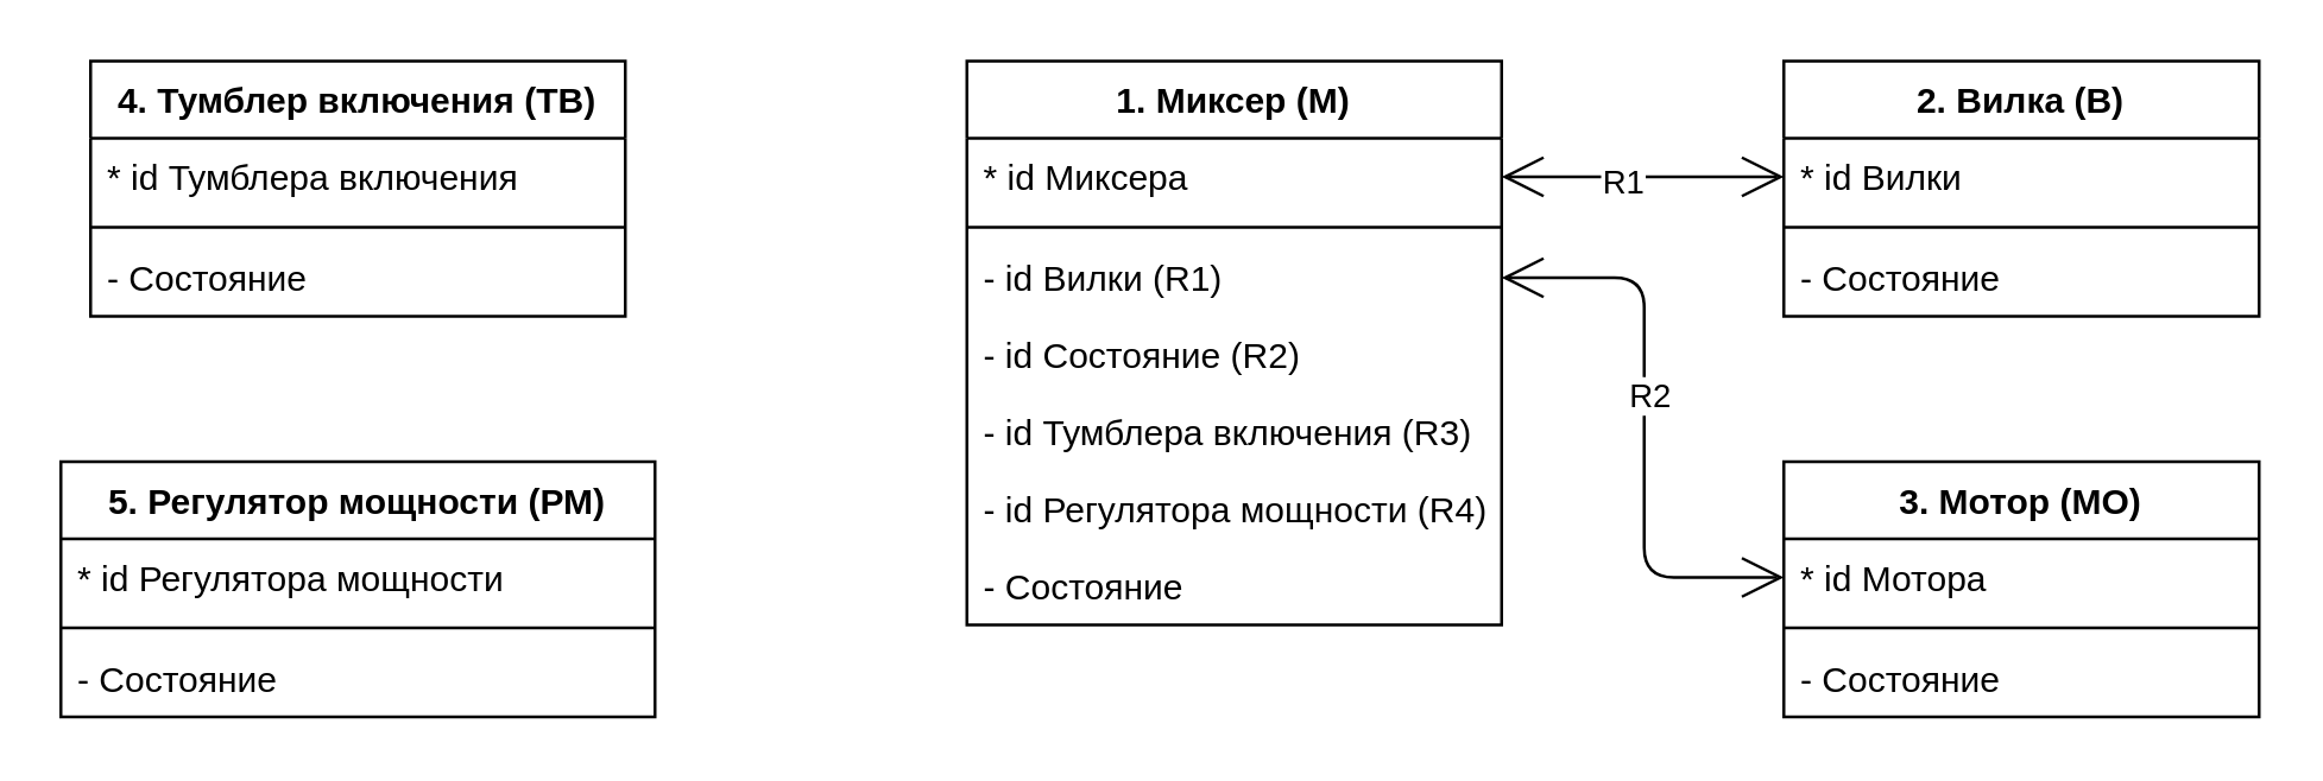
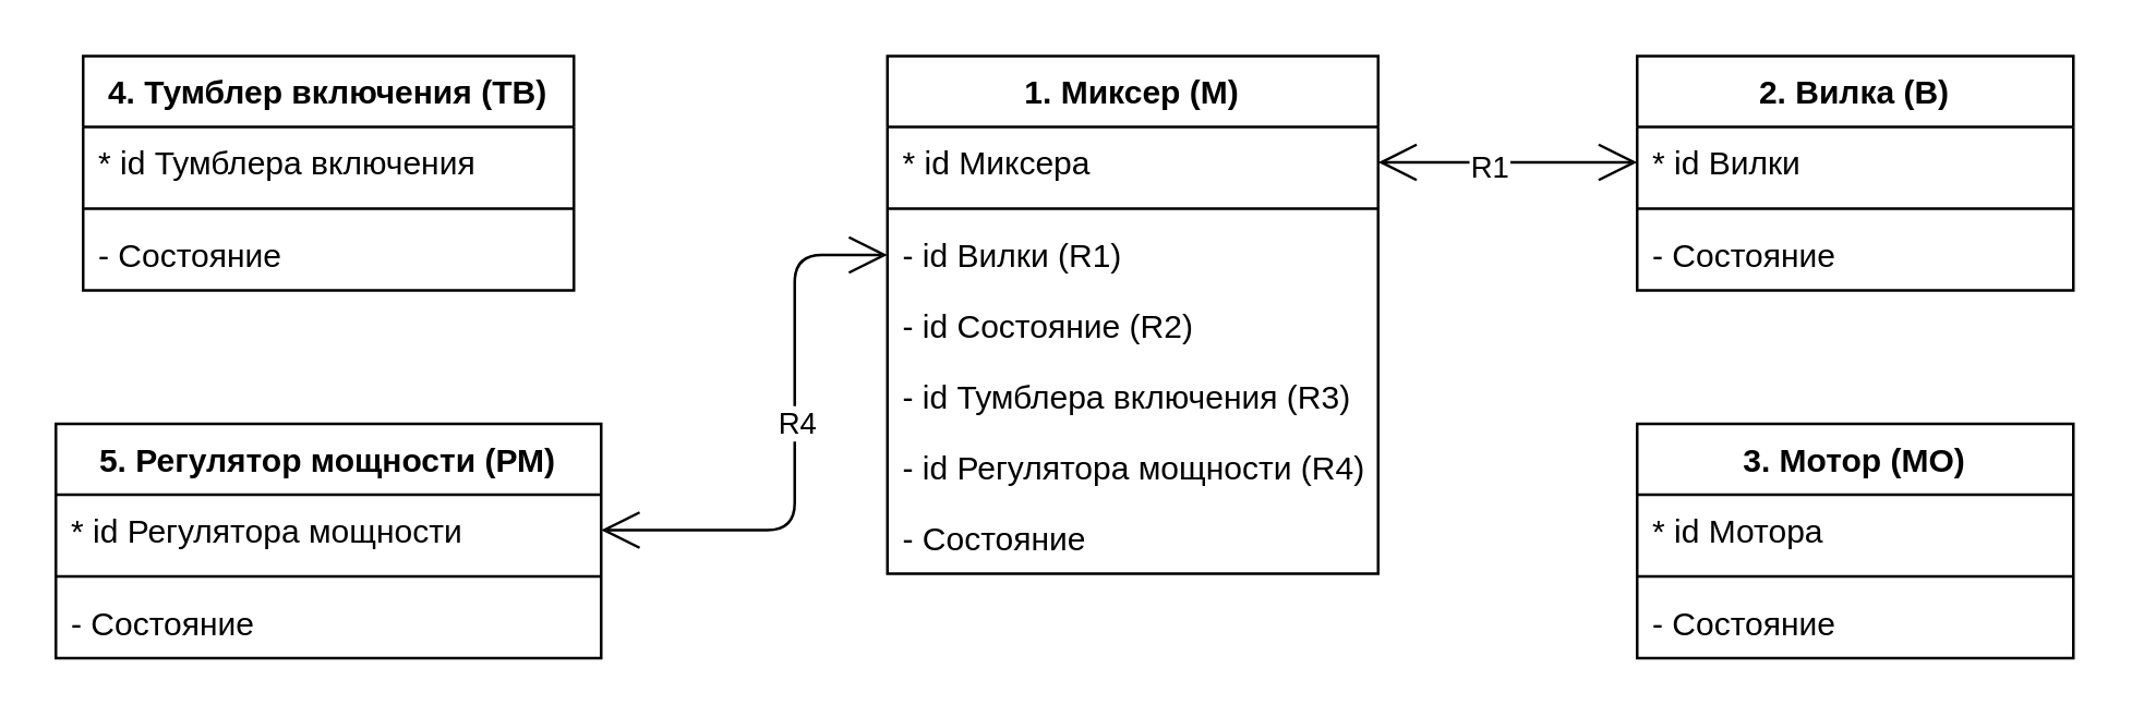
- <mxCell id="8" value="" style="endArrow=open;endFill=1;endSize=12;html=1;entryX=0;entryY=0.5;entryDx=0;entryDy=0;startArrow=open;startFill=0;startSize=12;edgeStyle=elbowEdgeStyle;exitX=1;exitY=0.5;exitDx=0;exitDy=0;" parent="1" source="27" target="11" edge="1"><mxGeometry width="160" relative="1" as="geometry"><mxPoint x="508" y="84" as="sourcePoint" /><mxPoint x="590" y="69" as="targetPoint" /></mxGeometry></mxCell>
- <mxCell id="9" value="R2" style="edgeLabel;html=1;align=center;verticalAlign=middle;resizable=0;points=[];" parent="8" vertex="1" connectable="0"><mxGeometry x="-0.115" y="1" relative="1" as="geometry"><mxPoint as="offset" /></mxGeometry></mxCell>
+ <mxCell id="22" value="" style="endArrow=open;endFill=1;endSize=12;html=1;entryX=1;entryY=0.5;entryDx=0;entryDy=0;startArrow=open;startFill=0;startSize=12;edgeStyle=elbowEdgeStyle;exitX=0;exitY=0.5;exitDx=0;exitDy=0;" parent="1" source="27" target="19" edge="1"><mxGeometry width="160" relative="1" as="geometry"><mxPoint x="500" y="90" as="sourcePoint" /><mxPoint x="590" y="179" as="targetPoint" /><Array as="points"><mxPoint x="291" y="125" /></Array></mxGeometry></mxCell>
+ <mxCell id="23" value="R4" style="edgeLabel;html=1;align=center;verticalAlign=middle;resizable=0;points=[];" parent="22" vertex="1" connectable="0"><mxGeometry x="-0.076" relative="1" as="geometry"><mxPoint as="offset" /></mxGeometry></mxCell>
